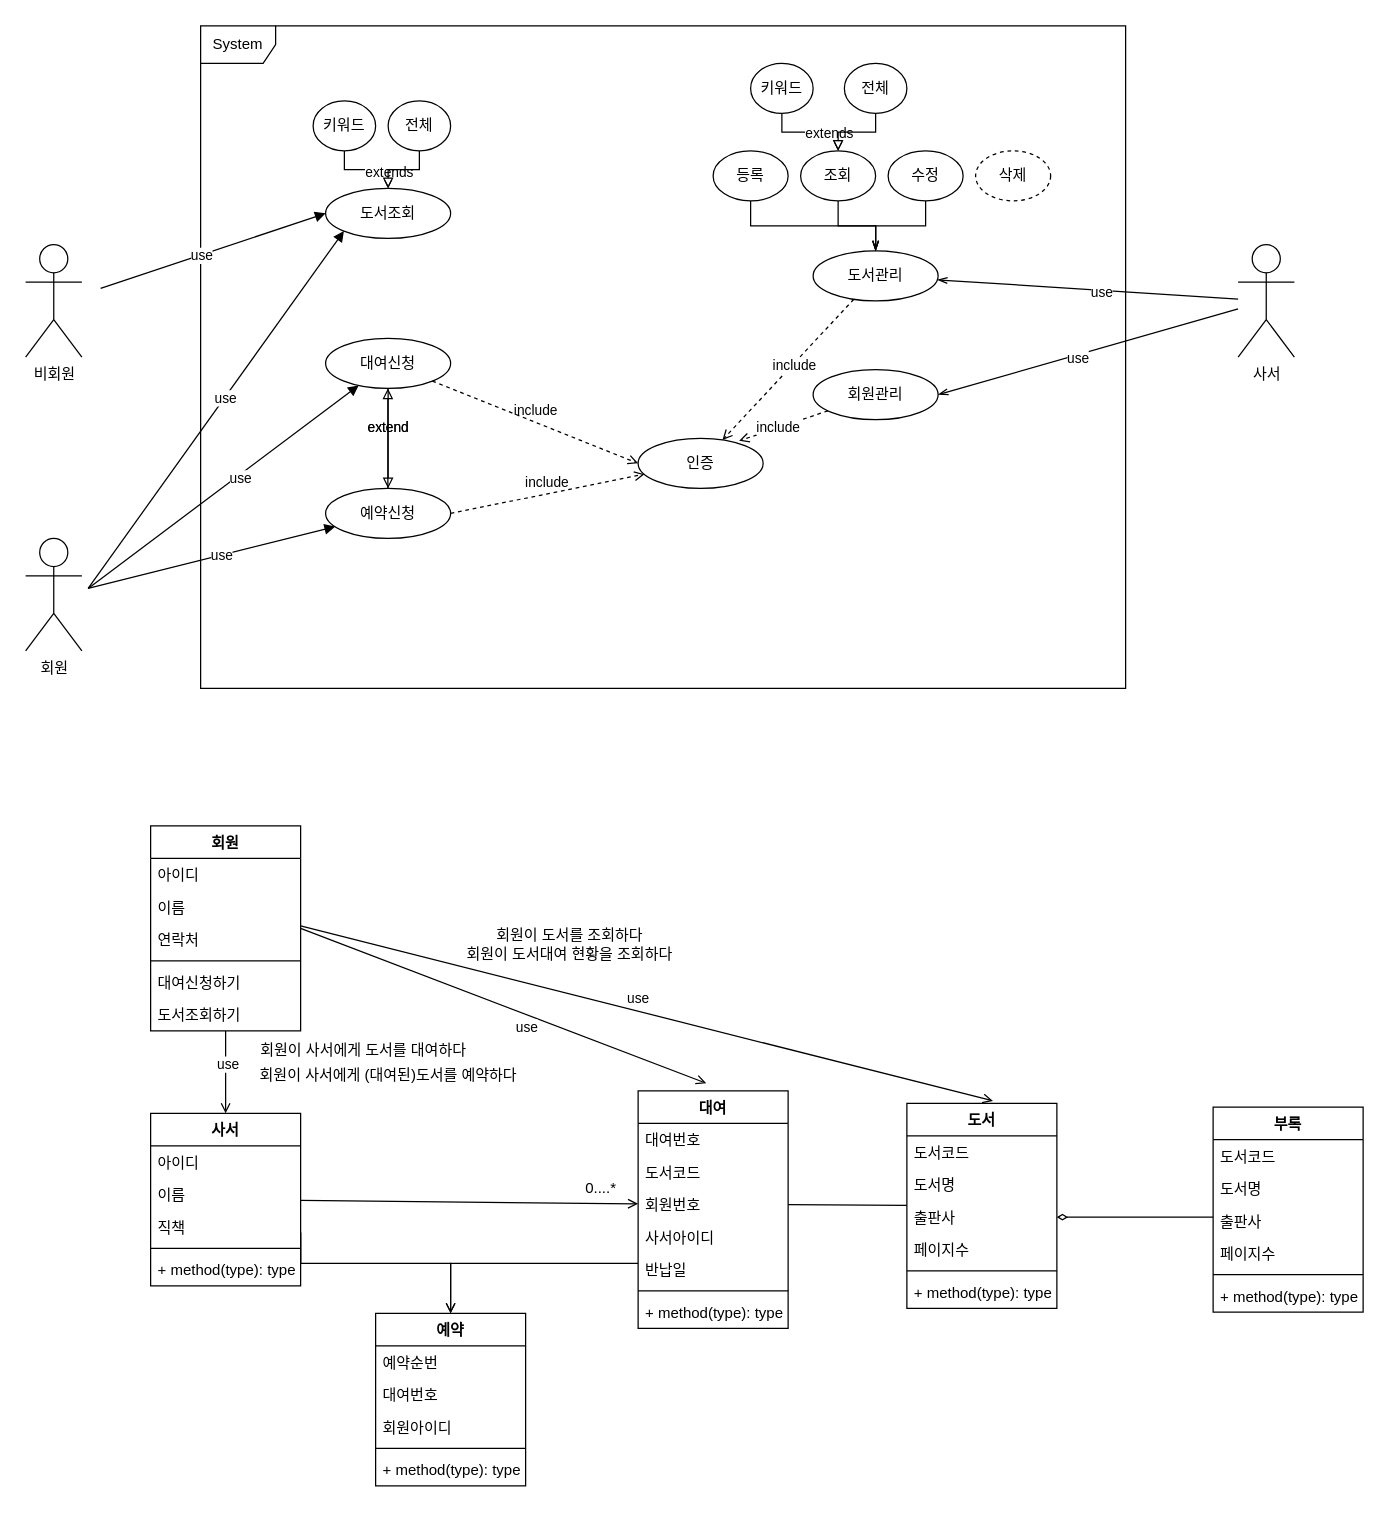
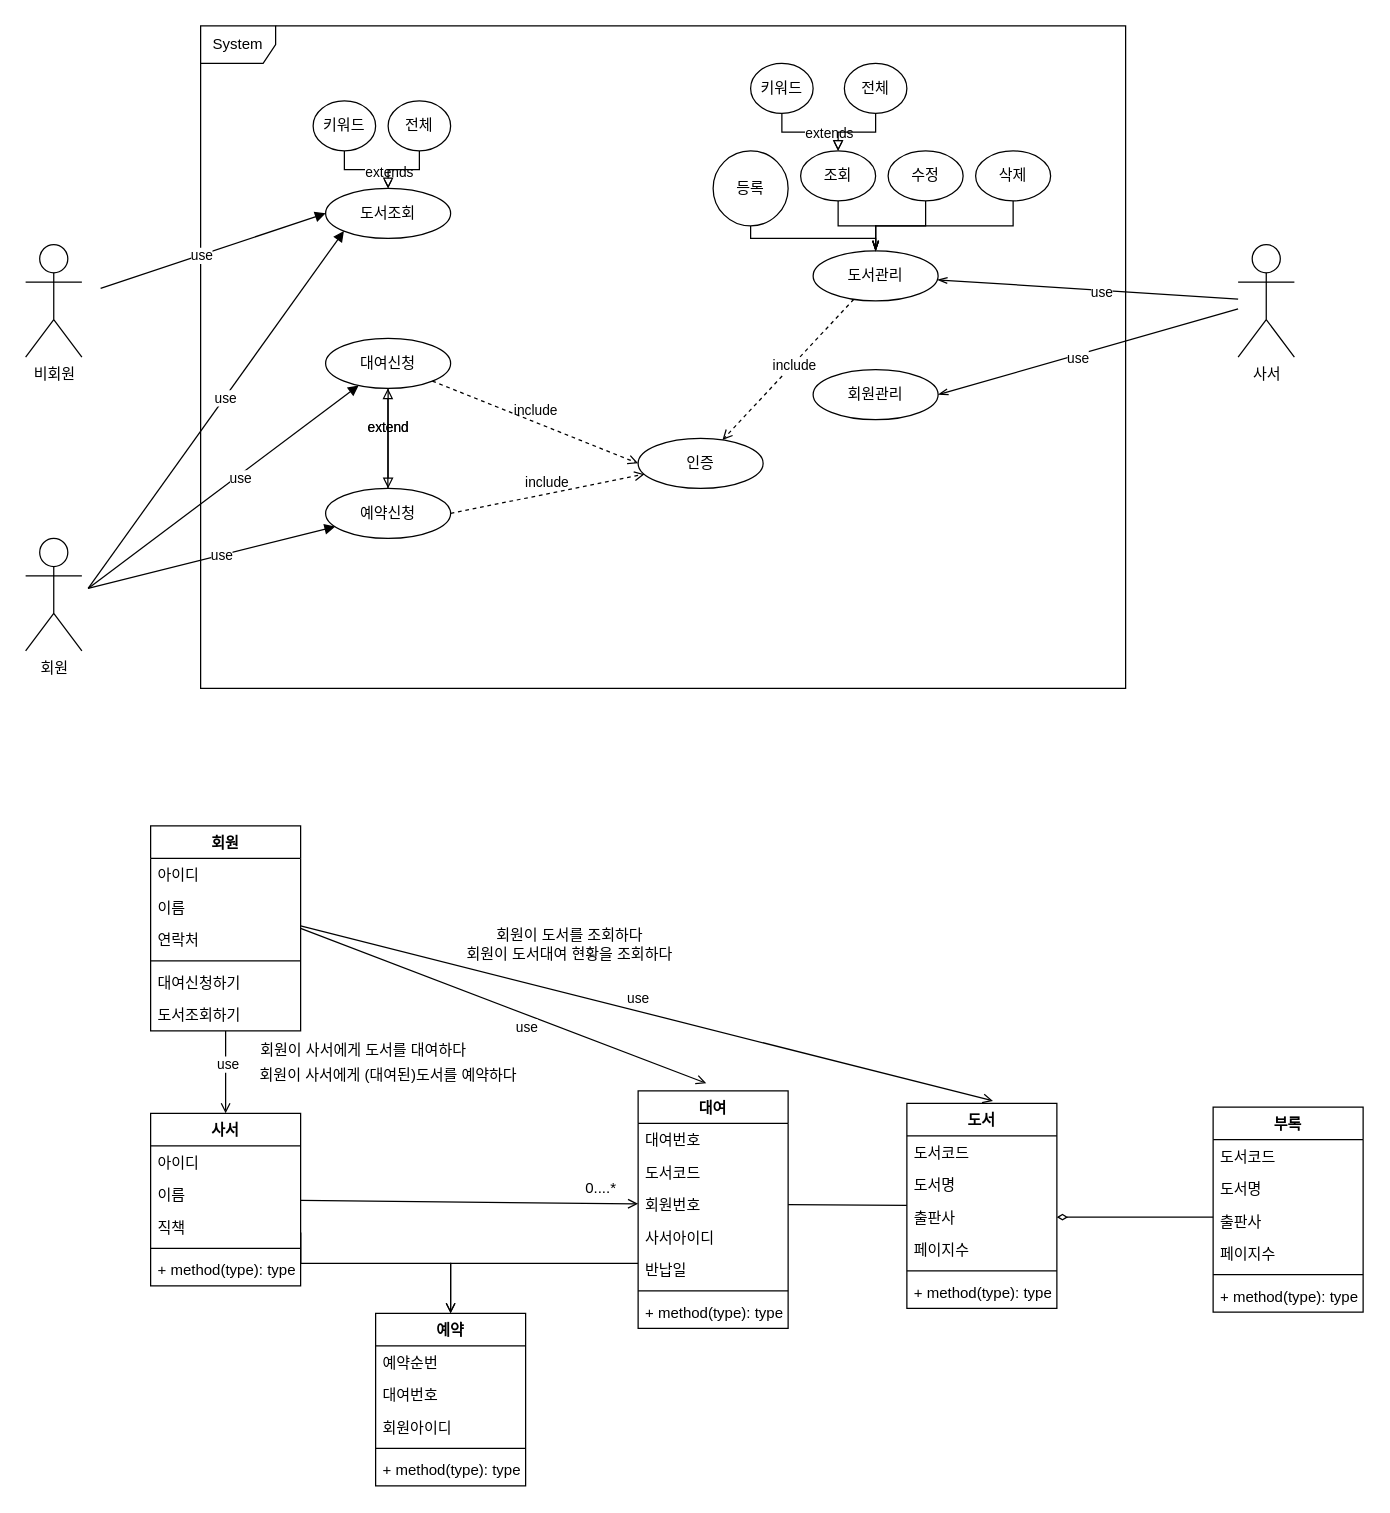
- <mxCell id="33" value="등록" style="ellipse;whiteSpace=wrap;html=1;" parent="1" vertex="1"><mxGeometry x="570" y="120" width="60" height="40" as="geometry" /></mxCell>
+ <mxCell id="33" value="등록" style="ellipse;whiteSpace=wrap;html=1;" parent="1" vertex="1"><mxGeometry x="570" y="120" width="60" height="60" as="geometry" /></mxCell>
- <mxCell id="39" value="삭제" style="ellipse;whiteSpace=wrap;html=1;dashed=1;" parent="1" vertex="1"><mxGeometry x="780" y="120" width="60" height="40" as="geometry" /></mxCell>
+ <mxCell id="39" value="삭제" style="ellipse;whiteSpace=wrap;html=1;" parent="1" vertex="1"><mxGeometry x="780" y="120" width="60" height="40" as="geometry" /></mxCell>
+ <mxCell id="38" style="edgeStyle=elbowEdgeStyle;rounded=0;orthogonalLoop=1;jettySize=auto;html=1;endArrow=openThin;endFill=0;entryX=0.5;entryY=0;entryDx=0;entryDy=0;elbow=vertical;" parent="1" source="39" target="28" edge="1"><mxGeometry relative="1" as="geometry"><mxPoint x="730" y="200" as="targetPoint" /></mxGeometry></mxCell>
- <mxCell id="29" style="edgeStyle=none;rounded=0;orthogonalLoop=1;jettySize=auto;html=1;entryX=0.808;entryY=0.05;entryDx=0;entryDy=0;entryPerimeter=0;dashed=1;endArrow=open;endFill=0;elbow=vertical;" parent="1" source="31" target="23" edge="1"><mxGeometry relative="1" as="geometry" /></mxCell>
- <mxCell id="30" value="include" style="edgeLabel;html=1;align=center;verticalAlign=middle;resizable=0;points=[];" parent="29" vertex="1" connectable="0"><mxGeometry x="0.126" y="-1" relative="1" as="geometry"><mxPoint as="offset" /></mxGeometry></mxCell>
